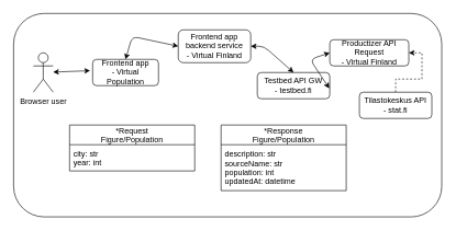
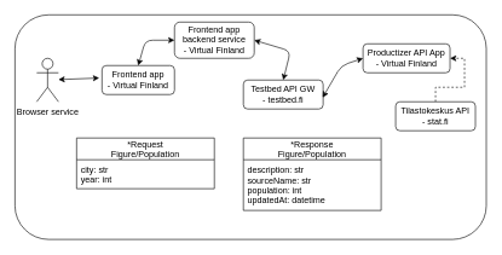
- <mxCell id="14" value="Frontend app backend service&lt;br&gt;- Virtual Finland" style="rounded=1;whiteSpace=wrap;html=1;" parent="1" vertex="1"><mxGeometry x="270" y="45" width="110" height="50" as="geometry" /></mxCell>
+ <mxCell id="14" value="Frontend app backend service&lt;br&gt;- Virtual Finland" style="rounded=1;whiteSpace=wrap;html=1;" parent="1" vertex="1"><mxGeometry x="240" y="30" width="110" height="50" as="geometry" /></mxCell>
- <mxCell id="5" value="Productizer API Request&lt;br&gt;- Virtual Finland" style="rounded=1;whiteSpace=wrap;html=1;" parent="1" vertex="1"><mxGeometry x="500" y="60" width="120" height="40" as="geometry" /></mxCell>
+ <mxCell id="5" value="Productizer API App&lt;br&gt;- Virtual Finland" style="rounded=1;whiteSpace=wrap;html=1;" parent="1" vertex="1"><mxGeometry x="500" y="60" width="120" height="40" as="geometry" /></mxCell>
- <mxCell id="7" value="Frontend app&lt;br&gt;- Virtual Population" style="rounded=1;whiteSpace=wrap;html=1;" parent="1" vertex="1"><mxGeometry x="140" y="90" width="100" height="40" as="geometry" /></mxCell>
+ <mxCell id="7" value="Frontend app&lt;br&gt;- Virtual Finland" style="rounded=1;whiteSpace=wrap;html=1;" parent="1" vertex="1"><mxGeometry x="140" y="90" width="100" height="40" as="geometry" /></mxCell>
- <mxCell id="6" value="Testbed API GW&lt;br&gt;- testbed.fi" style="rounded=1;whiteSpace=wrap;html=1;" parent="1" vertex="1"><mxGeometry x="390" y="110" width="110" height="40" as="geometry" /></mxCell>
+ <mxCell id="6" value="Testbed API GW&lt;br&gt;- testbed.fi" style="rounded=1;whiteSpace=wrap;html=1;" parent="1" vertex="1"><mxGeometry x="335" y="110" width="110" height="40" as="geometry" /></mxCell>
- <mxCell id="8" value="Browser user" style="shape=umlActor;verticalLabelPosition=bottom;verticalAlign=top;html=1;outlineConnect=0;" parent="1" vertex="1"><mxGeometry x="50" y="80" width="30" height="60" as="geometry" /></mxCell>
+ <mxCell id="8" value="Browser service" style="shape=umlActor;verticalLabelPosition=bottom;verticalAlign=top;html=1;outlineConnect=0;" parent="1" vertex="1"><mxGeometry x="50" y="80" width="30" height="60" as="geometry" /></mxCell>
